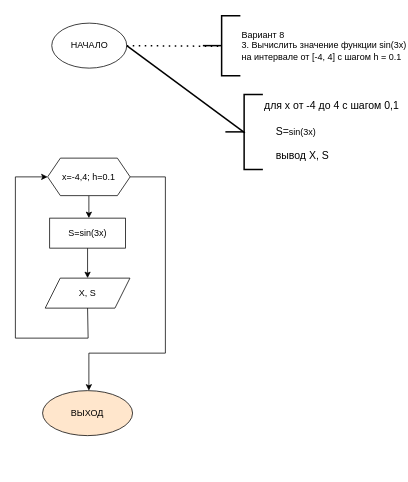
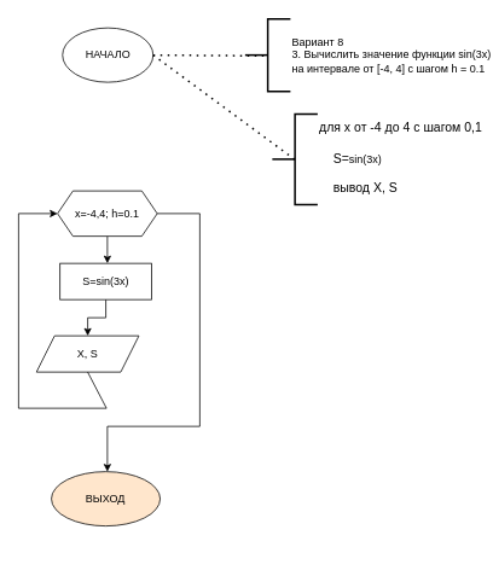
- <mxCell id="8" value="" style="endArrow=none;dashed=0;html=1;dashPattern=1 3;strokeWidth=2;rounded=0;exitX=1;exitY=0.5;exitDx=0;exitDy=0;entryX=0.52;entryY=0.512;entryDx=0;entryDy=0;entryPerimeter=0;" edge="1" parent="1" source="2" target="7"><mxGeometry width="50" height="50" relative="1" as="geometry"><mxPoint x="489.5" y="145" as="sourcePoint" /><mxPoint x="622" y="205" as="targetPoint" /></mxGeometry></mxCell>
+ <mxCell id="8" value="" style="endArrow=none;dashed=1;html=1;dashPattern=1 3;strokeWidth=2;rounded=0;exitX=1;exitY=0.5;exitDx=0;exitDy=0;entryX=0.52;entryY=0.512;entryDx=0;entryDy=0;entryPerimeter=0;" edge="1" parent="1" source="2" target="7"><mxGeometry width="50" height="50" relative="1" as="geometry"><mxPoint x="489.5" y="145" as="sourcePoint" /><mxPoint x="622" y="205" as="targetPoint" /></mxGeometry></mxCell>
- <mxCell id="13" value="X, S" style="shape=parallelogram;perimeter=parallelogramPerimeter;whiteSpace=wrap;html=1;fixedSize=1;" vertex="1" parent="1"><mxGeometry x="59.75" y="370" width="113" height="40" as="geometry" /></mxCell>
+ <mxCell id="13" value="X, S" style="shape=parallelogram;perimeter=parallelogramPerimeter;whiteSpace=wrap;html=1;fixedSize=1;" vertex="1" parent="1"><mxGeometry x="39.75" y="370" width="113" height="40" as="geometry" /></mxCell>
